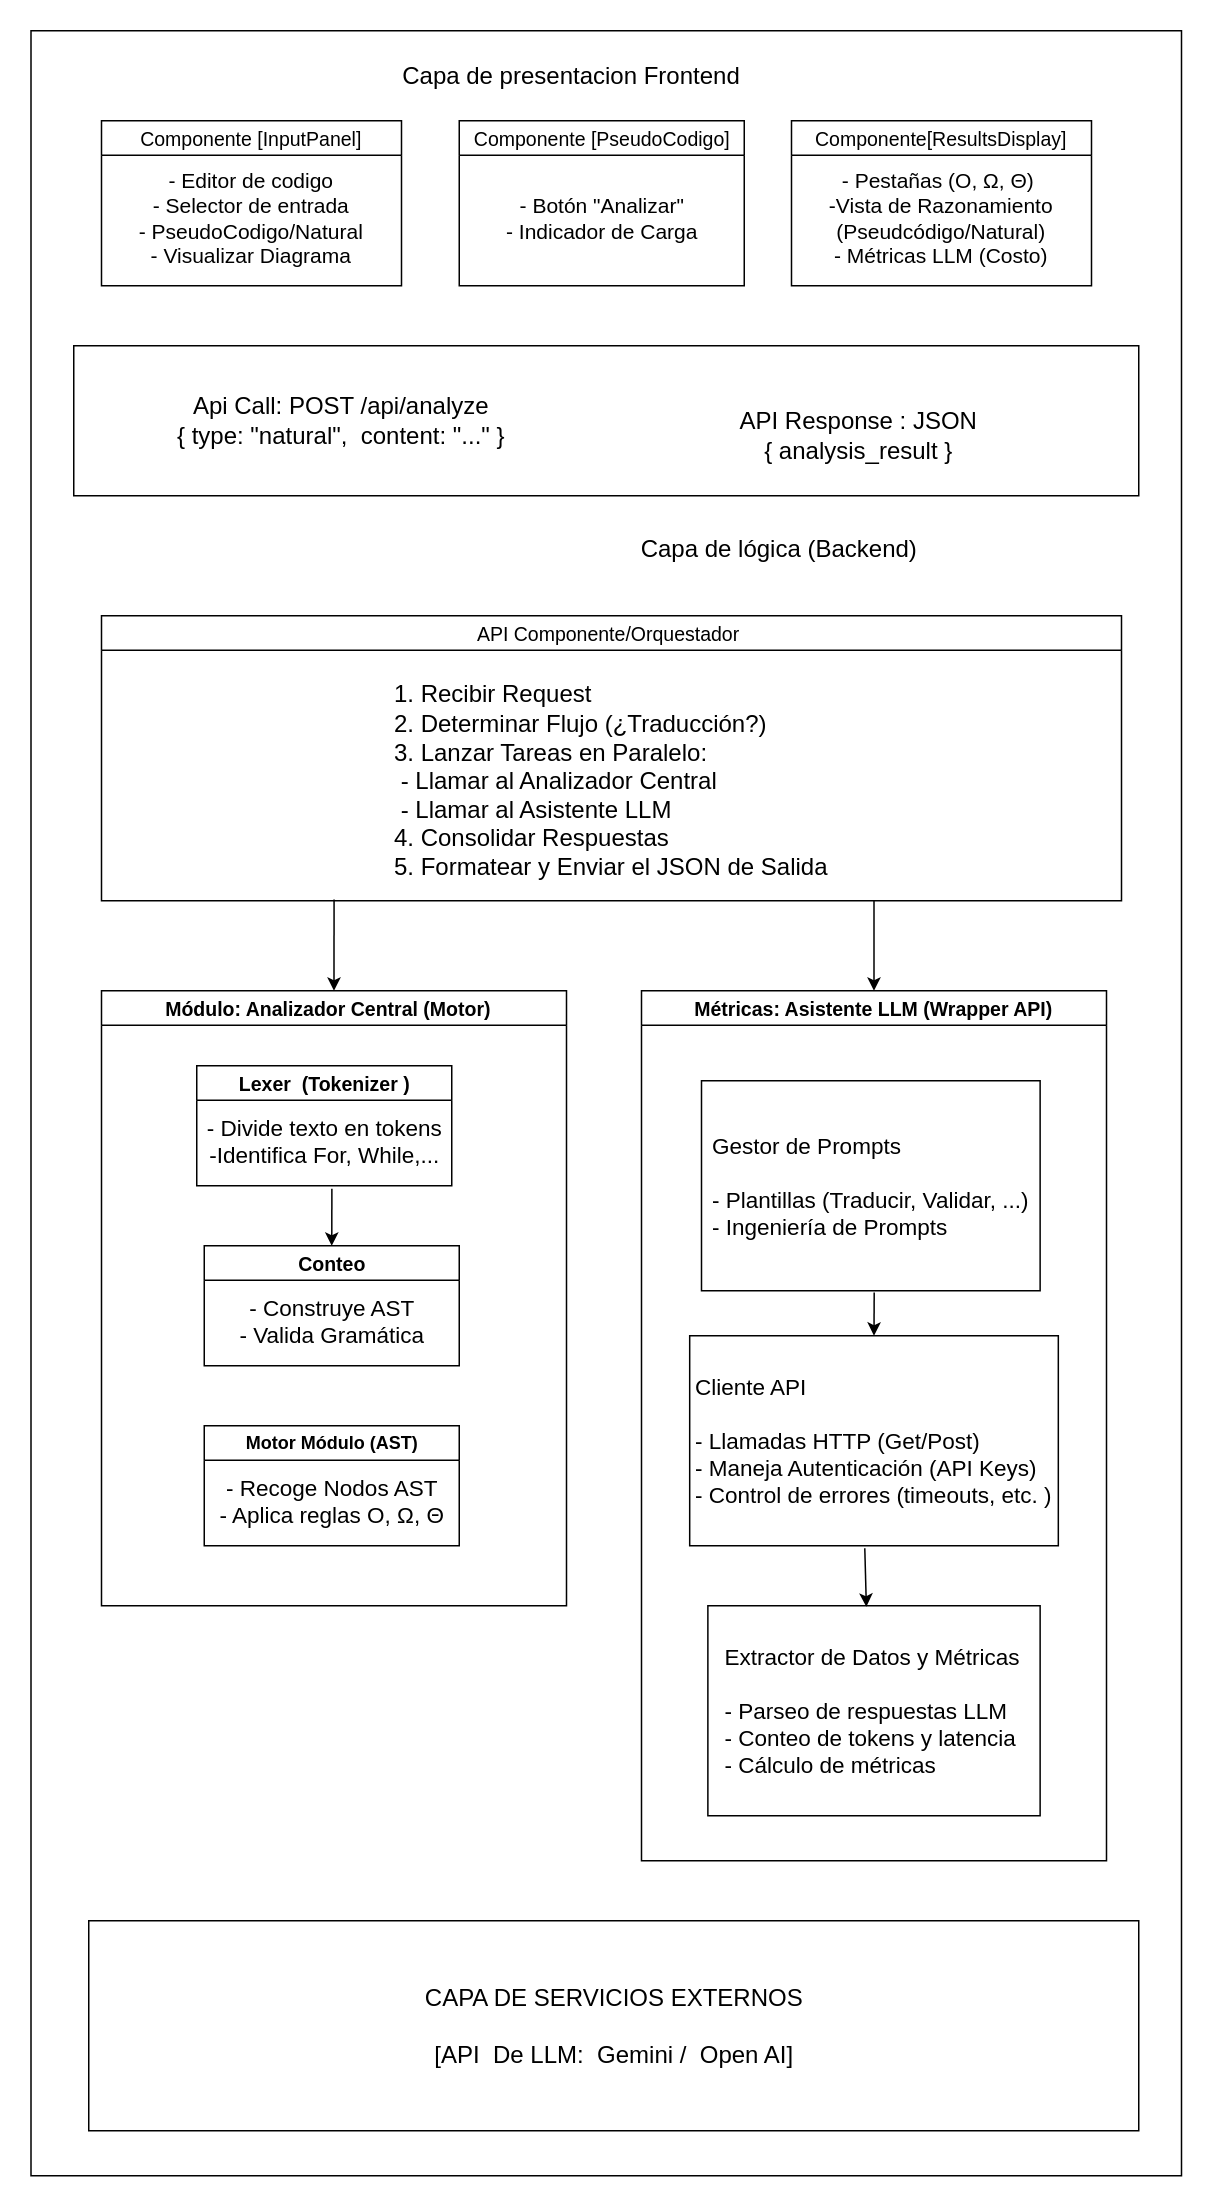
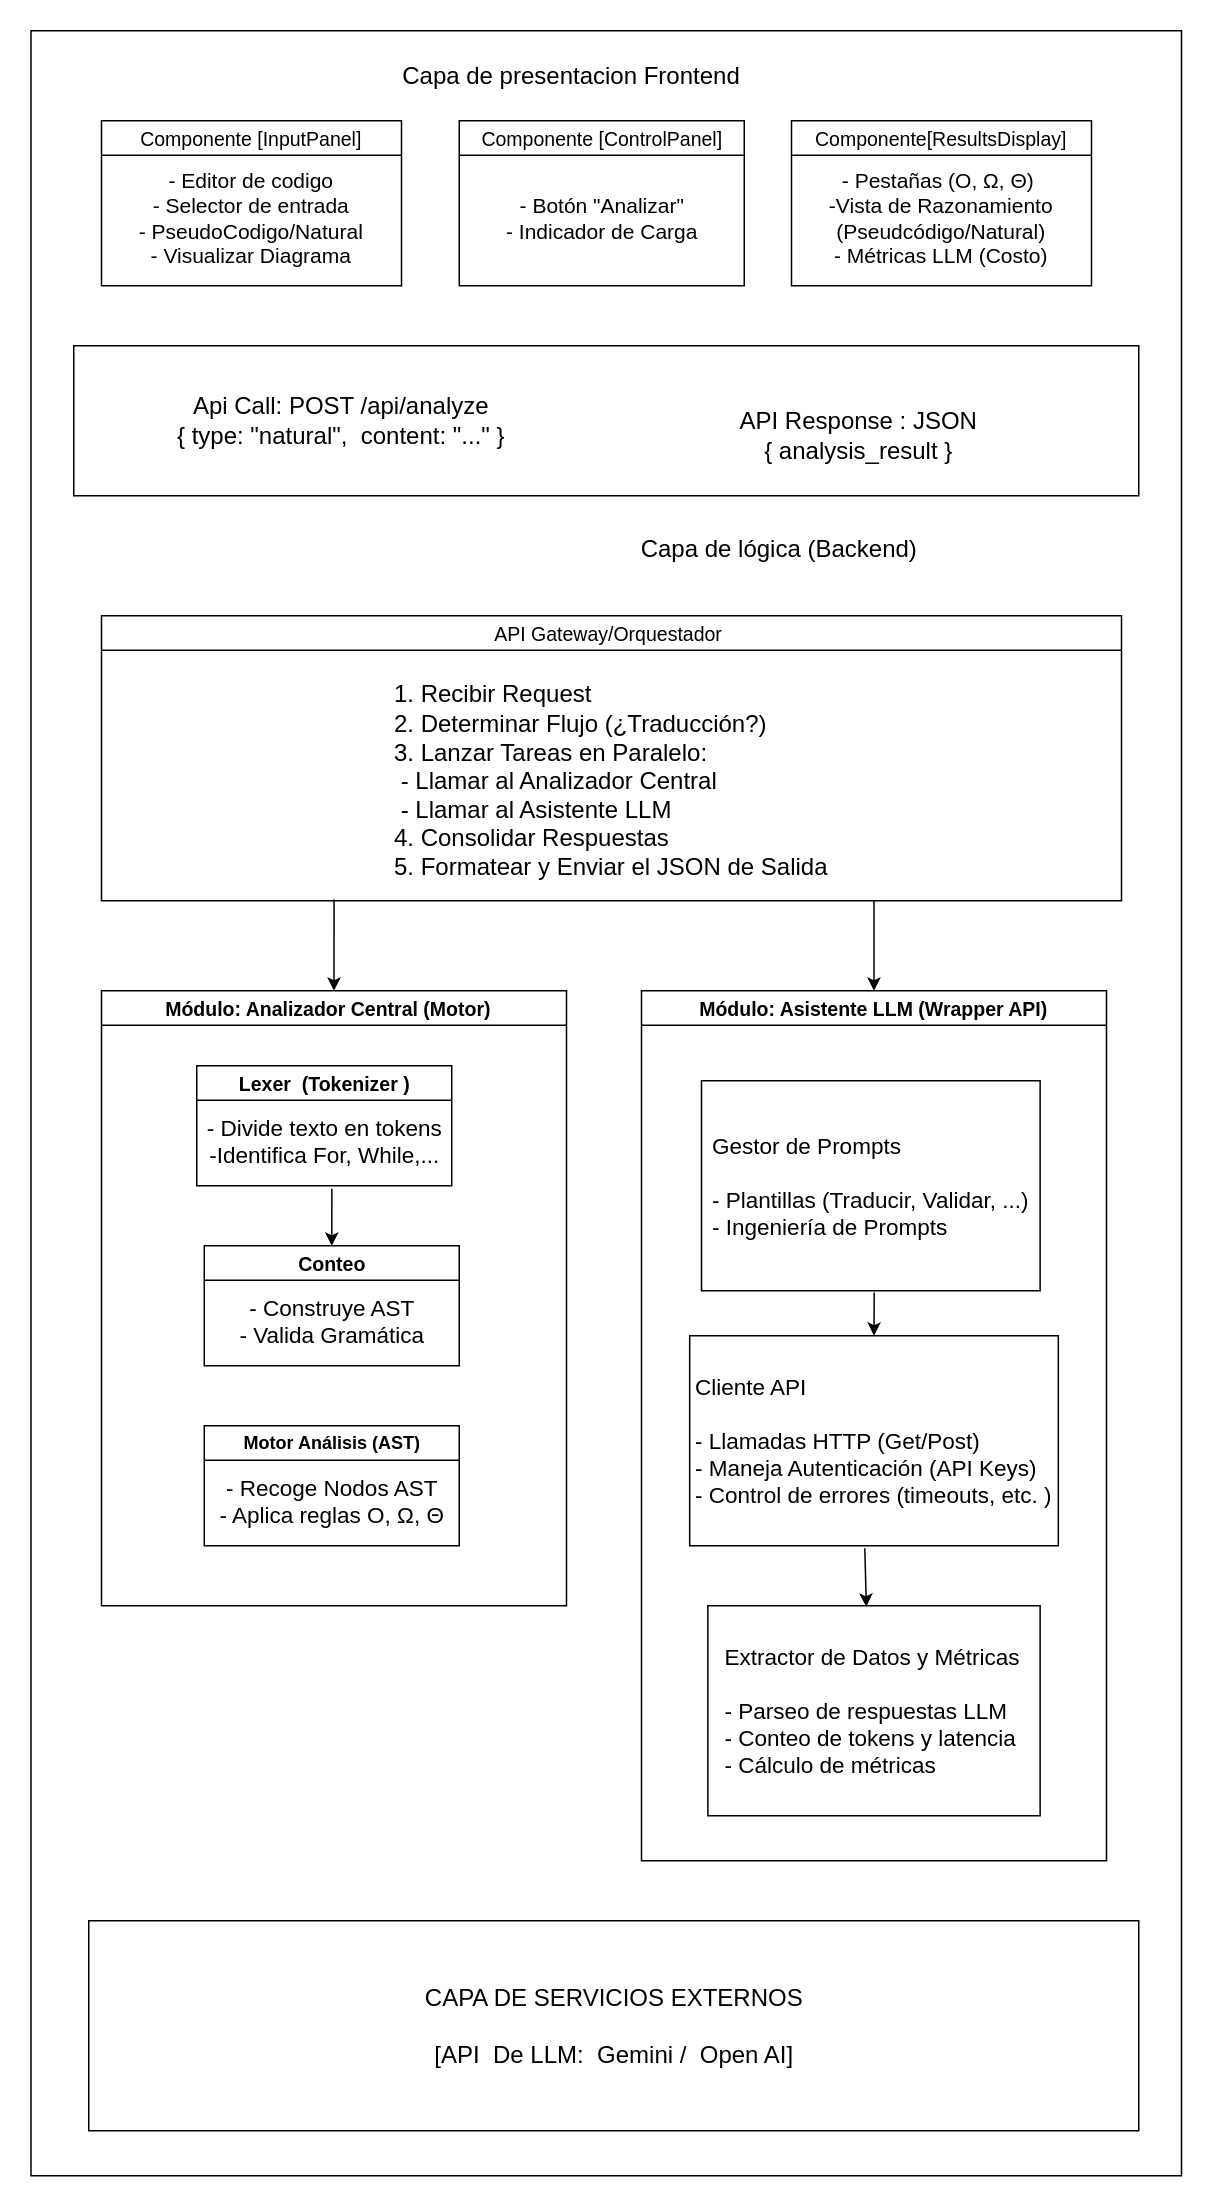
- <mxCell id="6" value="&lt;span style=&quot;font-weight: 400;&quot;&gt;&lt;font style=&quot;font-size: 13px;&quot;&gt;Componente [PseudoCodigo]&lt;/font&gt;&lt;/span&gt;" style="swimlane;whiteSpace=wrap;html=1;" vertex="1" parent="1"><mxGeometry x="305.5" y="80" width="190" height="110" as="geometry" /></mxCell>
+ <mxCell id="6" value="&lt;span style=&quot;font-weight: 400;&quot;&gt;&lt;font style=&quot;font-size: 13px;&quot;&gt;Componente [ControlPanel]&lt;/font&gt;&lt;/span&gt;" style="swimlane;whiteSpace=wrap;html=1;" vertex="1" parent="1"><mxGeometry x="305.5" y="80" width="190" height="110" as="geometry" /></mxCell>
- <mxCell id="14" value="&lt;span style=&quot;font-weight: normal;&quot;&gt;&lt;font style=&quot;font-size: 13px;&quot;&gt;API Componente/Orquestador&amp;nbsp;&lt;/font&gt;&lt;/span&gt;" style="swimlane;whiteSpace=wrap;html=1;startSize=23;" vertex="1" parent="1"><mxGeometry x="67" y="410" width="680" height="190" as="geometry" /></mxCell>
+ <mxCell id="14" value="&lt;span style=&quot;font-weight: normal;&quot;&gt;&lt;font style=&quot;font-size: 13px;&quot;&gt;API Gateway/Orquestador&amp;nbsp;&lt;/font&gt;&lt;/span&gt;" style="swimlane;whiteSpace=wrap;html=1;startSize=23;" vertex="1" parent="1"><mxGeometry x="67" y="410" width="680" height="190" as="geometry" /></mxCell>
- <mxCell id="17" value="&lt;font style=&quot;font-size: 13px;&quot;&gt;Métricas: Asistente LLM (Wrapper API)&lt;/font&gt;" style="swimlane;whiteSpace=wrap;html=1;" vertex="1" parent="1"><mxGeometry x="427" y="660" width="310" height="580" as="geometry" /></mxCell>
+ <mxCell id="17" value="&lt;font style=&quot;font-size: 13px;&quot;&gt;Módulo: Asistente LLM (Wrapper API)&lt;/font&gt;" style="swimlane;whiteSpace=wrap;html=1;" vertex="1" parent="1"><mxGeometry x="427" y="660" width="310" height="580" as="geometry" /></mxCell>
- <mxCell id="25" value="Motor Módulo (AST)" style="swimlane;whiteSpace=wrap;html=1;" vertex="1" parent="1"><mxGeometry x="135.5" y="950" width="170" height="80" as="geometry" /></mxCell>
+ <mxCell id="25" value="Motor Análisis (AST)" style="swimlane;whiteSpace=wrap;html=1;" vertex="1" parent="1"><mxGeometry x="135.5" y="950" width="170" height="80" as="geometry" /></mxCell>
